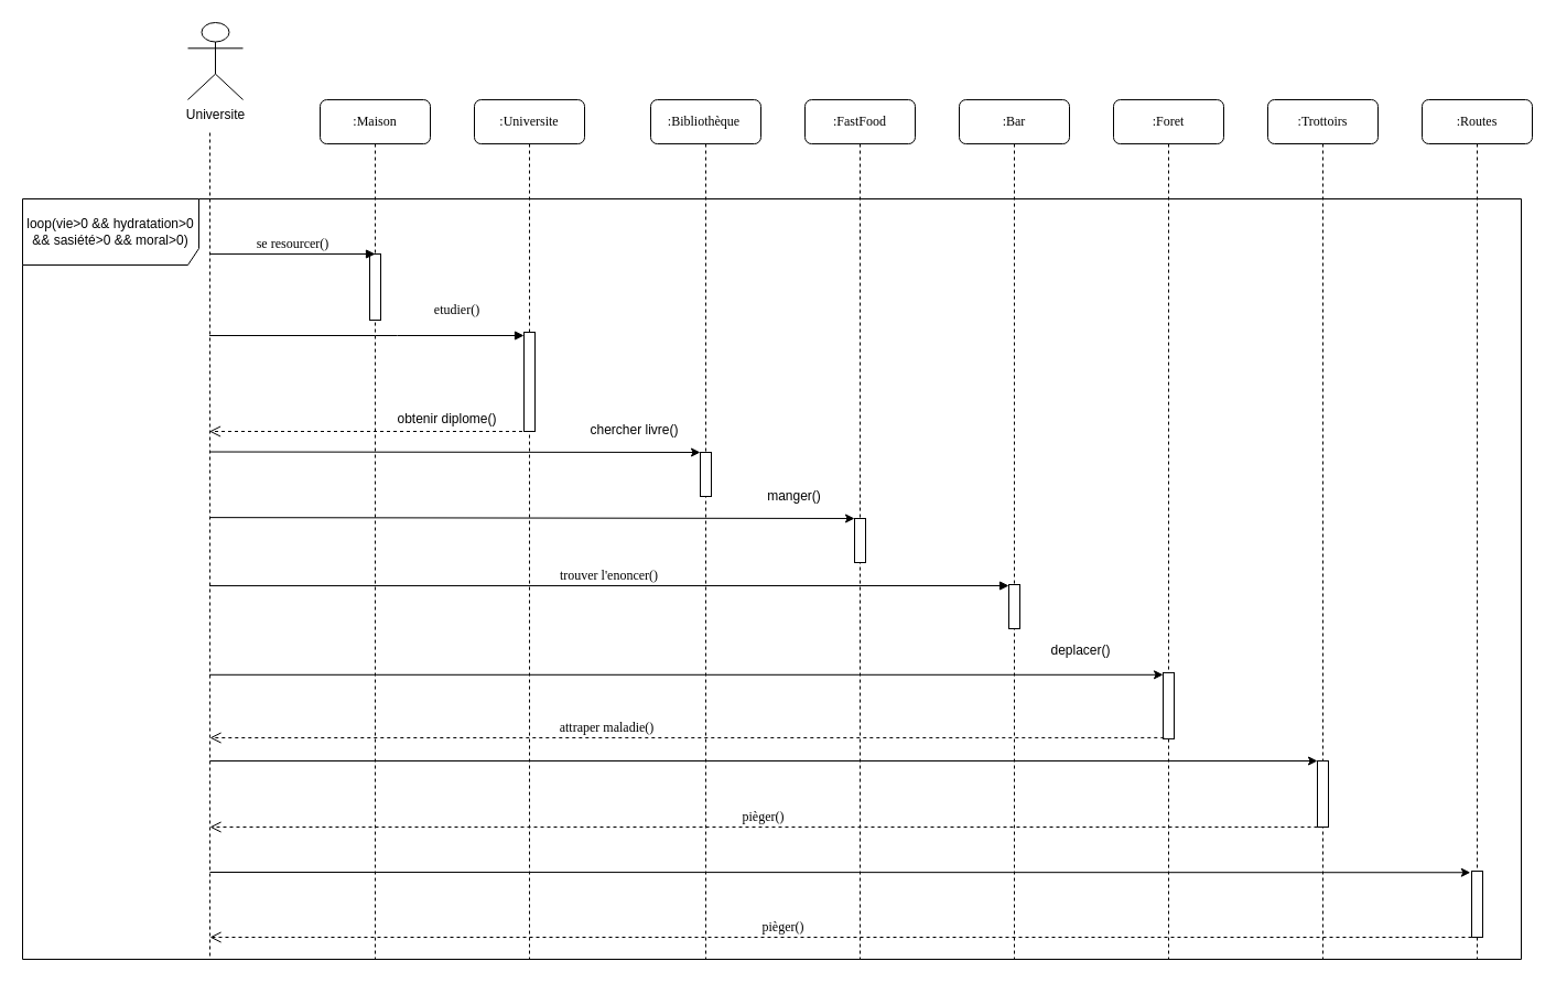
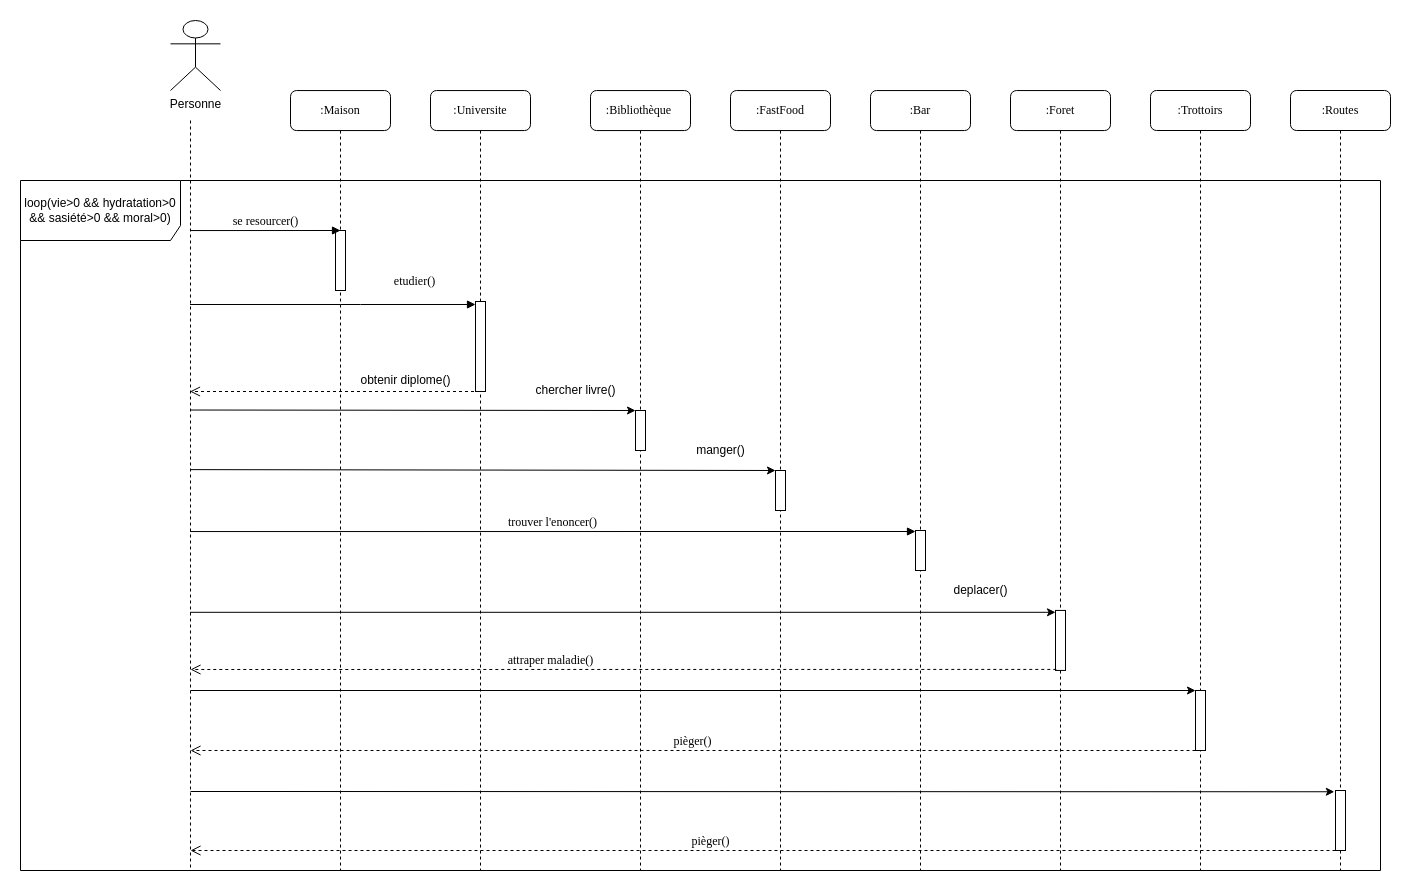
- <mxCell id="16" value="Universite" style="shape=umlActor;verticalLabelPosition=bottom;verticalAlign=top;html=1;outlineConnect=0;" parent="1" vertex="1"><mxGeometry x="170" y="20" width="50" height="70" as="geometry" /></mxCell>
+ <mxCell id="16" value="Personne" style="shape=umlActor;verticalLabelPosition=bottom;verticalAlign=top;html=1;outlineConnect=0;" parent="1" vertex="1"><mxGeometry x="170" y="20" width="50" height="70" as="geometry" /></mxCell>
